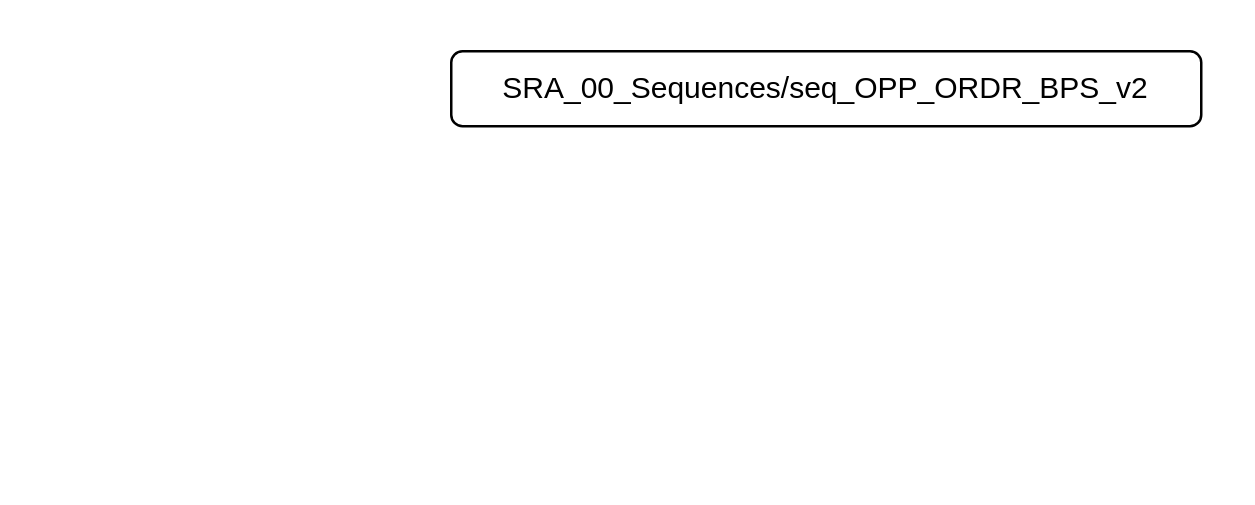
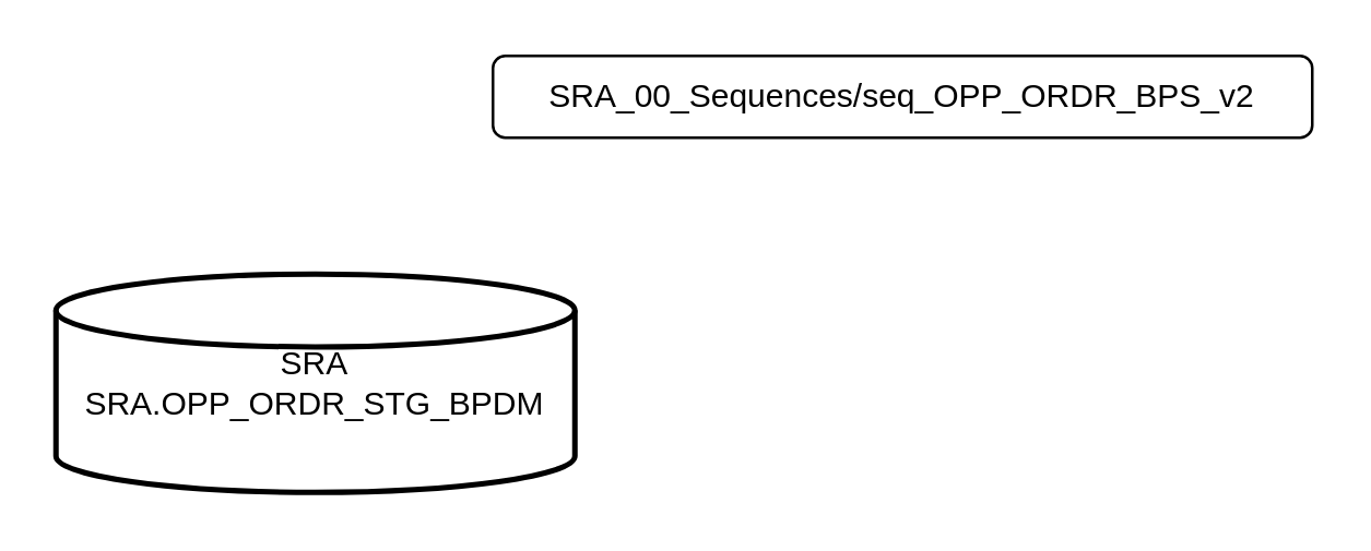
+ <mxCell id="3" value="&lt;div&gt;SRA&lt;br&gt;&lt;/div&gt;&lt;div&gt;SRA.OPP_ORDR_STG_BPDM&lt;/div&gt;" style="strokeWidth=2;html=1;shape=mxgraph.flowchart.database;whiteSpace=wrap;" vertex="1" parent="1"><mxGeometry x="20" y="100" width="190" height="80" as="geometry" /></mxCell>
